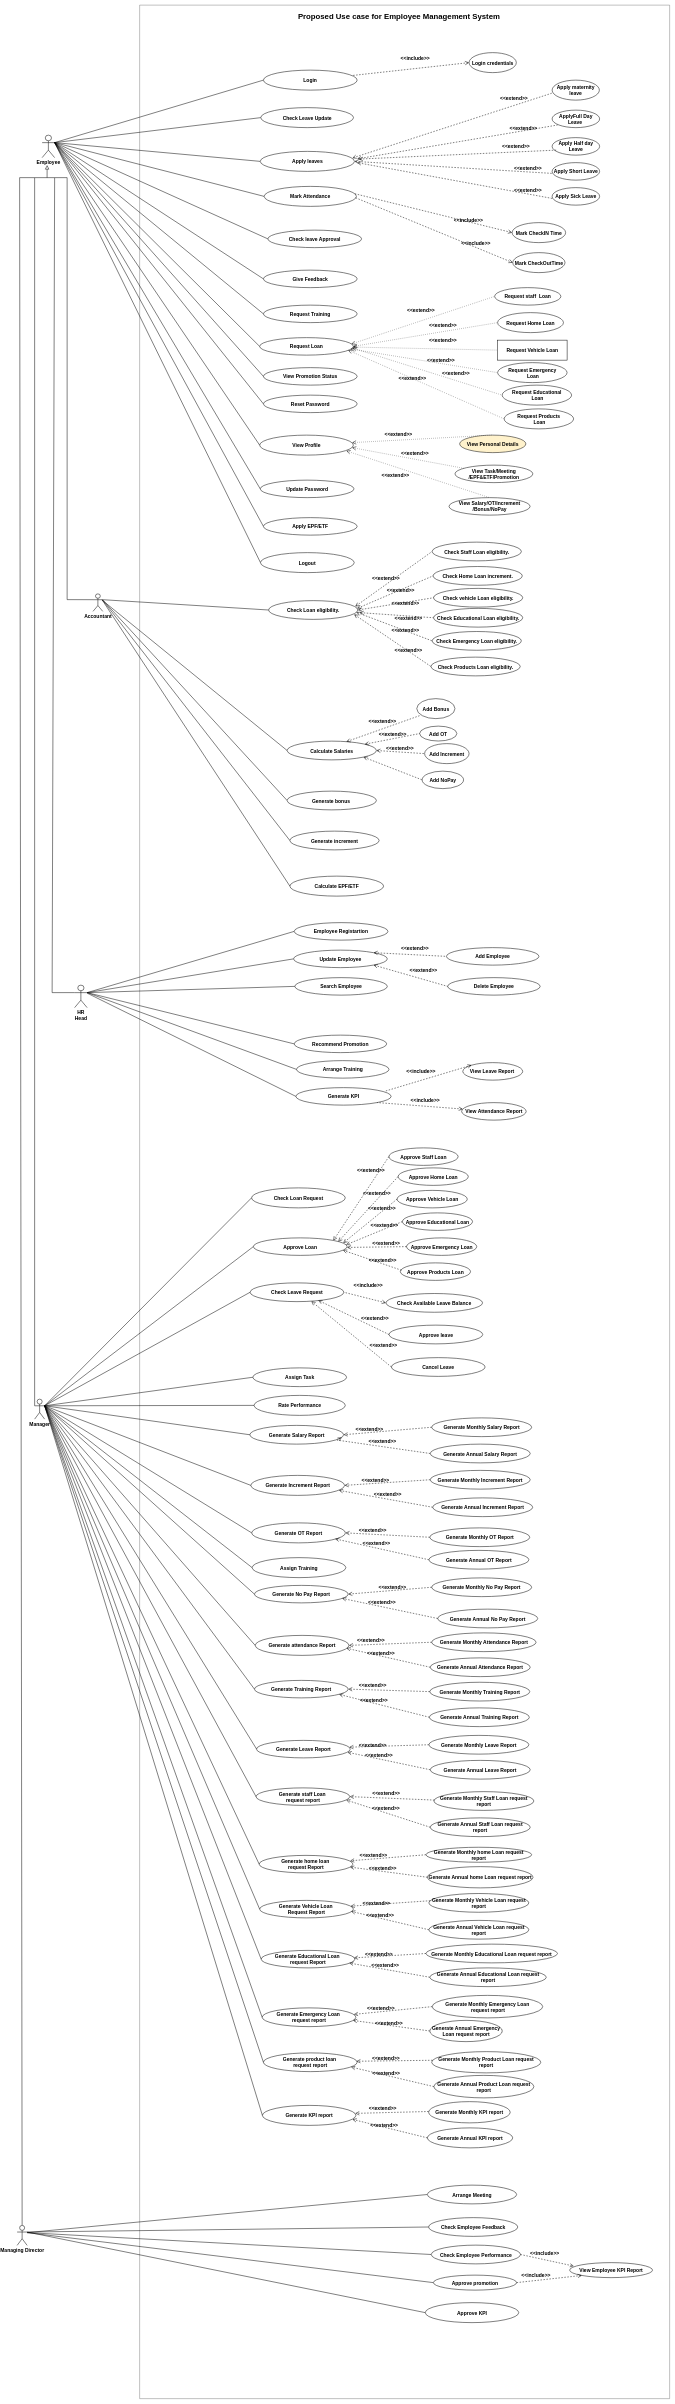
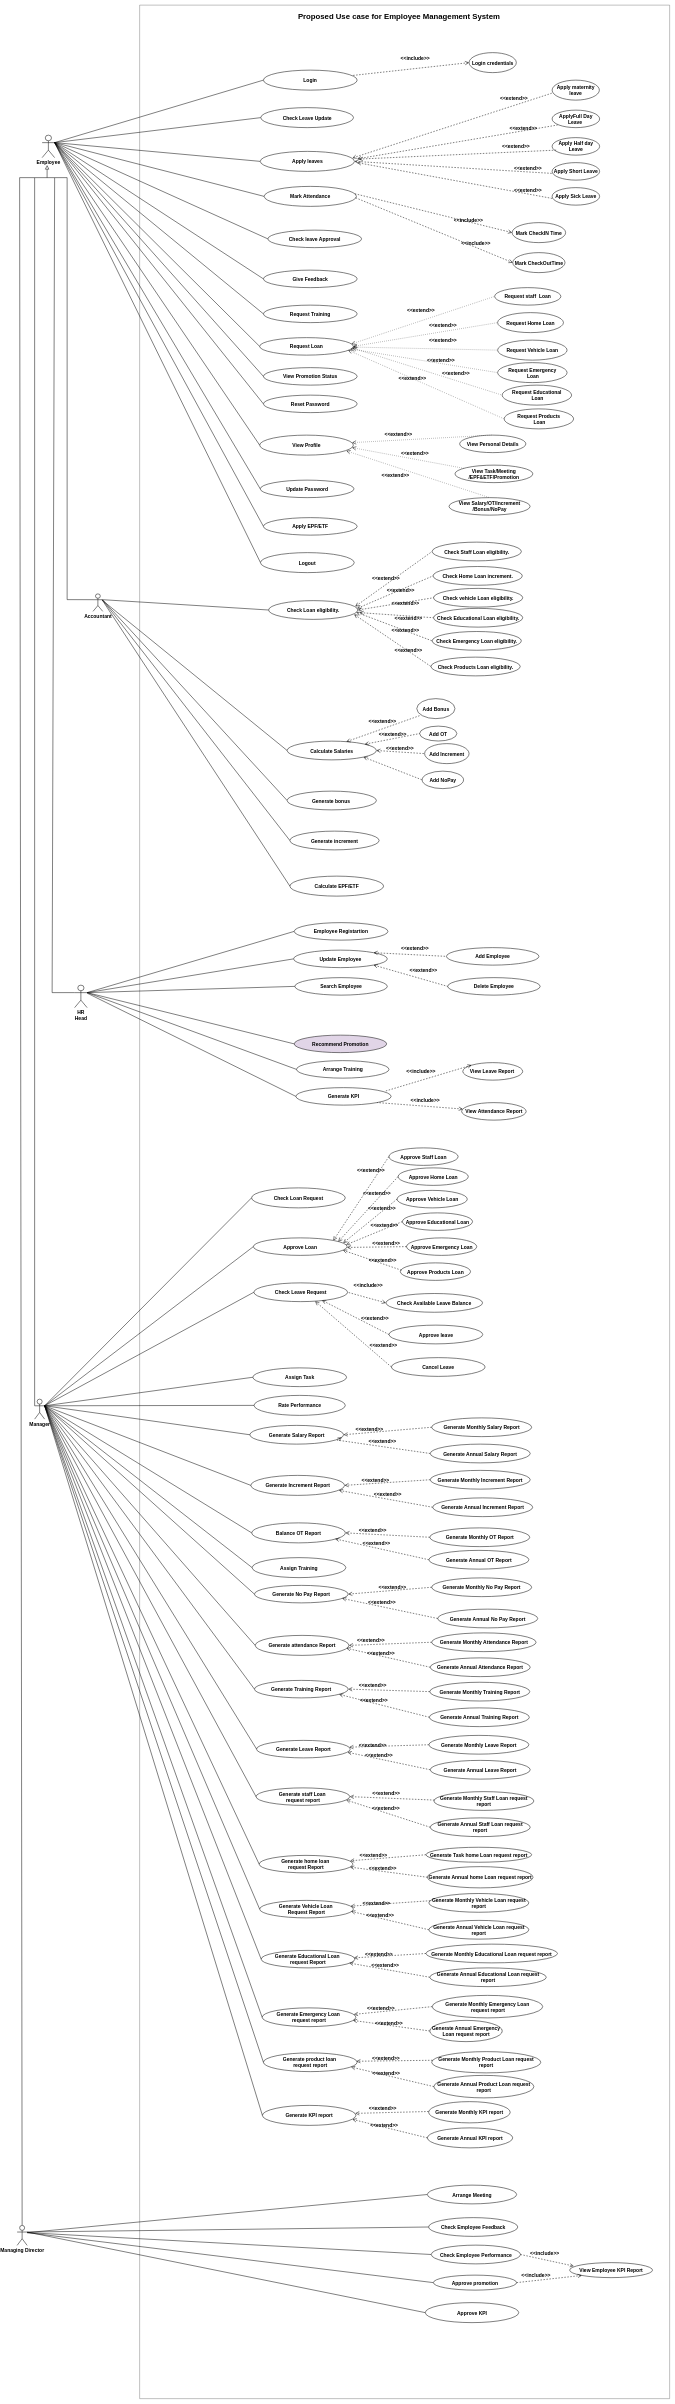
- <mxCell id="243" value="&lt;font style=&quot;font-size: 20px;&quot;&gt;Request Vehicle Loan&lt;/font&gt;" style="whiteSpace=wrap;html=1;fontSize=20;fontStyle=1;strokeWidth=2;rounded=0;" parent="195" vertex="1"><mxGeometry x="1431.88" y="1340" width="278" height="80" as="geometry" /></mxCell>
+ <mxCell id="243" value="&lt;font style=&quot;font-size: 20px;&quot;&gt;Request Vehicle Loan&lt;/font&gt;" style="ellipse;whiteSpace=wrap;html=1;fontSize=20;fontStyle=1;strokeWidth=2;" parent="195" vertex="1"><mxGeometry x="1431.88" y="1340" width="278" height="80" as="geometry" /></mxCell>
- <mxCell id="263" value="View Personal Details" style="ellipse;whiteSpace=wrap;html=1;fontSize=20;fontStyle=1;strokeWidth=2;fillColor=#fff2cc;" parent="195" vertex="1"><mxGeometry x="1280.0" y="1720" width="265" height="70" as="geometry" /></mxCell>
+ <mxCell id="263" value="View Personal Details" style="ellipse;whiteSpace=wrap;html=1;fontSize=20;fontStyle=1;strokeWidth=2;" parent="195" vertex="1"><mxGeometry x="1280.0" y="1720" width="265" height="70" as="geometry" /></mxCell>
- <mxCell id="294" value="Recommend &lt;span style=&quot;background-color: transparent; color: light-dark(rgb(0, 0, 0), rgb(255, 255, 255));&quot;&gt;Promotion&lt;/span&gt;" style="ellipse;whiteSpace=wrap;html=1;fontSize=20;fontStyle=1;strokeWidth=2;" parent="195" vertex="1"><mxGeometry x="618.29" y="4120" width="370" height="70" as="geometry" /></mxCell>
+ <mxCell id="294" value="Recommend &lt;span style=&quot;background-color: transparent; color: light-dark(rgb(0, 0, 0), rgb(255, 255, 255));&quot;&gt;Promotion&lt;/span&gt;" style="ellipse;whiteSpace=wrap;html=1;fontSize=20;fontStyle=1;strokeWidth=2;fillColor=#e1d5e7;" parent="195" vertex="1"><mxGeometry x="618.29" y="4120" width="370" height="70" as="geometry" /></mxCell>
- <mxCell id="4" value="Check Leave Request" style="ellipse;whiteSpace=wrap;html=1;fontSize=20;fontStyle=1;strokeWidth=2;" parent="1" vertex="1"><mxGeometry x="951.9" y="5131" width="375" height="75" as="geometry" /></mxCell>
+ <mxCell id="4" value="Check Leave Request" style="ellipse;whiteSpace=wrap;html=1;fontSize=20;fontStyle=1;strokeWidth=2;" parent="1" vertex="1"><mxGeometry x="966.9" y="5131" width="375" height="75" as="geometry" /></mxCell>
- <mxCell id="11" value="&lt;font style=&quot;font-size: 20px;&quot;&gt;Generate OT Report&lt;/font&gt;" style="ellipse;whiteSpace=wrap;html=1;fontSize=20;fontStyle=1;strokeWidth=2;" parent="1" vertex="1"><mxGeometry x="958.29" y="6091" width="375" height="80" as="geometry" /></mxCell>
+ <mxCell id="11" value="&lt;font style=&quot;font-size: 20px;&quot;&gt;Balance OT Report&lt;/font&gt;" style="ellipse;whiteSpace=wrap;html=1;fontSize=20;fontStyle=1;strokeWidth=2;" parent="1" vertex="1"><mxGeometry x="958.29" y="6091" width="375" height="80" as="geometry" /></mxCell>
- <mxCell id="43" value="&lt;font style=&quot;font-size: 20px;&quot;&gt;Generate Monthly home Loan request report&lt;/font&gt;" style="ellipse;whiteSpace=wrap;html=1;fontSize=20;fontStyle=1;strokeWidth=2;" parent="1" vertex="1"><mxGeometry x="1655.4" y="7388.5" width="422.85" height="60" as="geometry" /></mxCell>
+ <mxCell id="43" value="&lt;font style=&quot;font-size: 20px;&quot;&gt;Generate Task home Loan request report&lt;/font&gt;" style="ellipse;whiteSpace=wrap;html=1;fontSize=20;fontStyle=1;strokeWidth=2;" parent="1" vertex="1"><mxGeometry x="1655.4" y="7388.5" width="422.85" height="60" as="geometry" /></mxCell>
